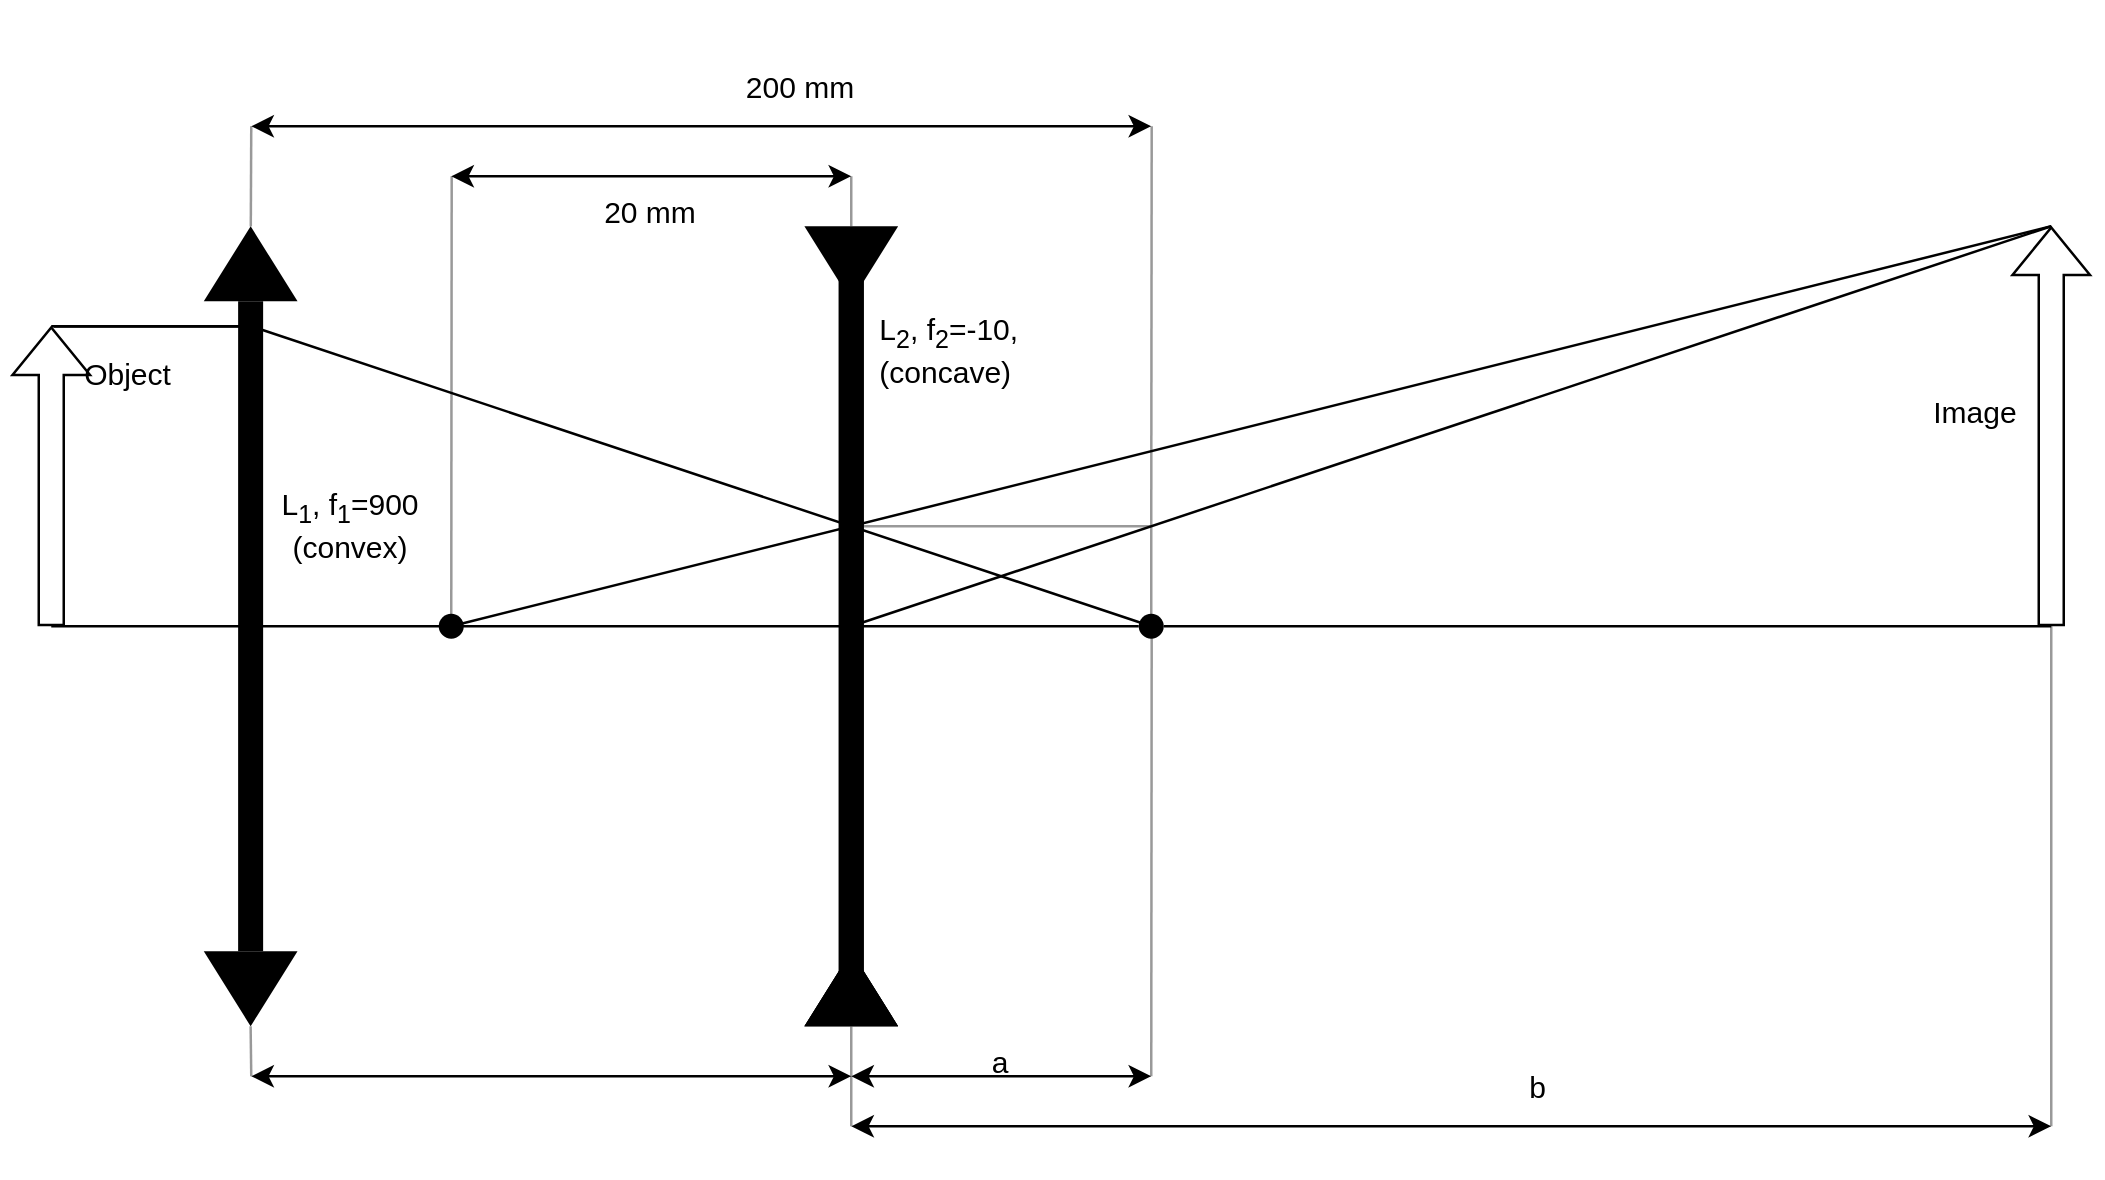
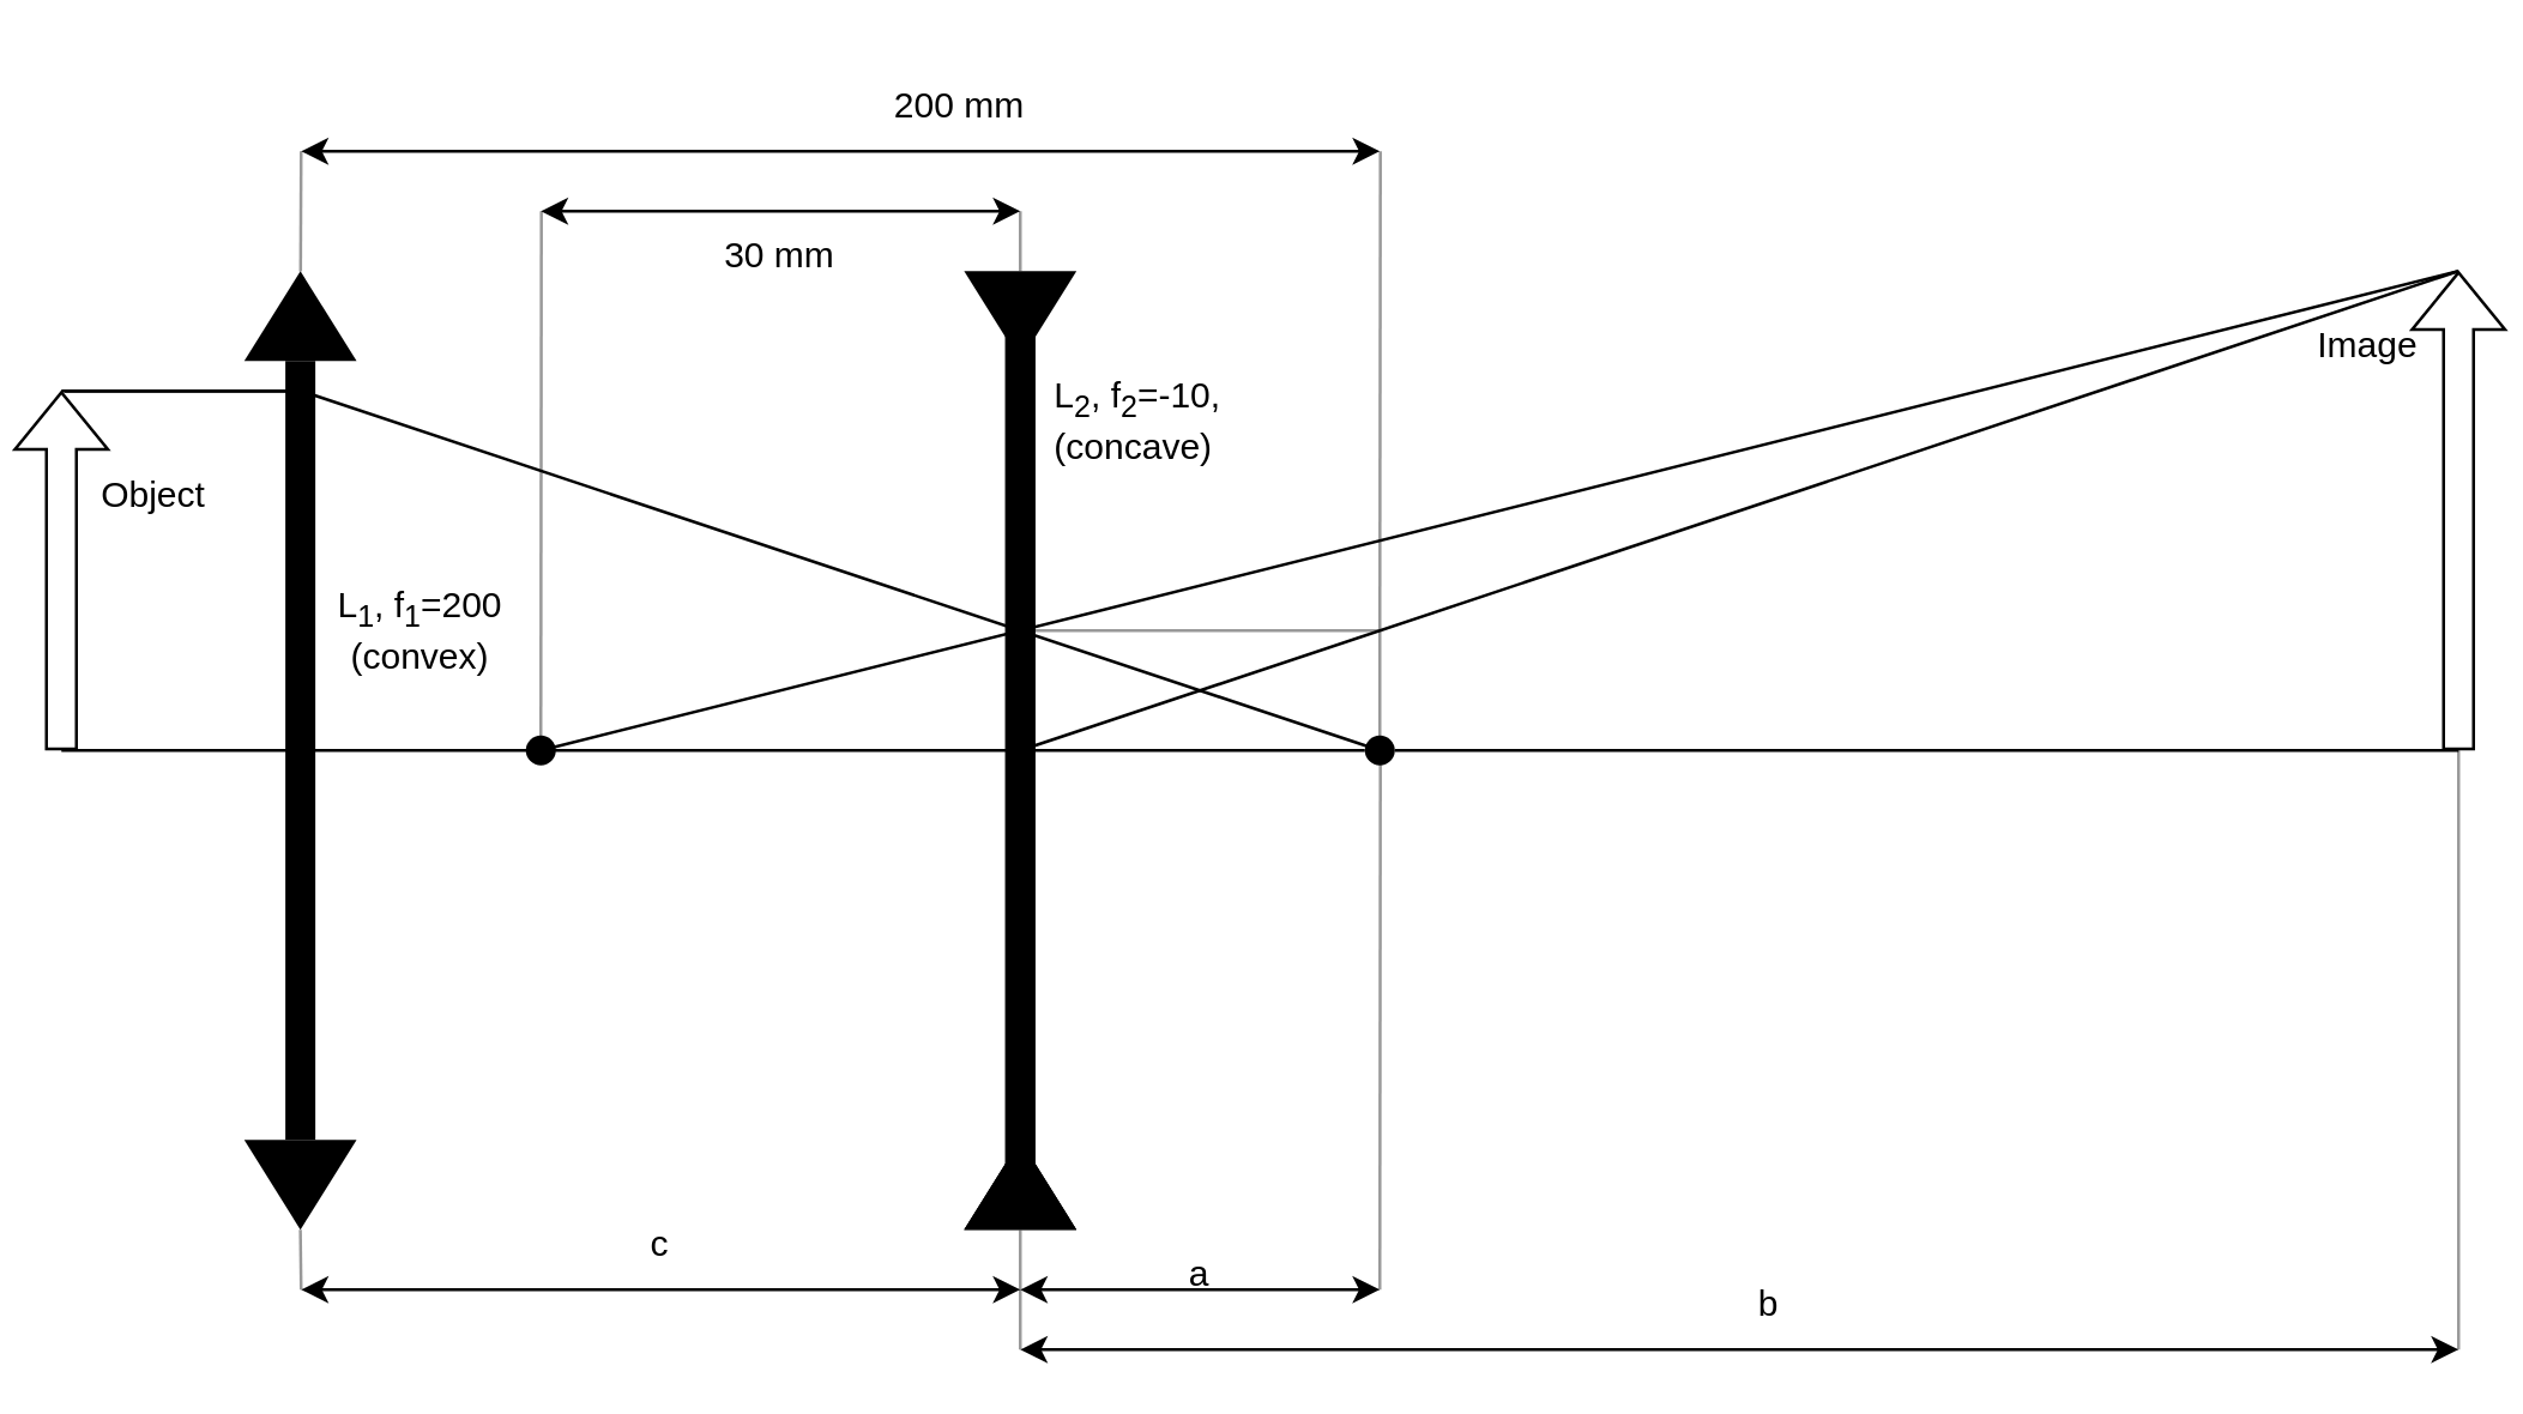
- <mxCell id="12" value="20 mm" style="text;html=1;strokeColor=none;fillColor=none;align=center;verticalAlign=middle;whiteSpace=wrap;rounded=0;" parent="1" vertex="1"><mxGeometry x="230" y="70" width="60" height="30" as="geometry" /></mxCell>
+ <mxCell id="12" value="30 mm" style="text;html=1;strokeColor=none;fillColor=none;align=center;verticalAlign=middle;whiteSpace=wrap;rounded=0;" parent="1" vertex="1"><mxGeometry x="230" y="70" width="60" height="30" as="geometry" /></mxCell>
- <mxCell id="46" value="&lt;div&gt;Object&lt;/div&gt;" style="text;html=1;strokeColor=none;fillColor=none;align=center;verticalAlign=middle;whiteSpace=wrap;rounded=0;" parent="1" vertex="1"><mxGeometry x="21" y="135" width="60" height="30" as="geometry" /></mxCell>
+ <mxCell id="46" value="&lt;div&gt;Object&lt;/div&gt;" style="text;html=1;strokeColor=none;fillColor=none;align=center;verticalAlign=middle;whiteSpace=wrap;rounded=0;" parent="1" vertex="1"><mxGeometry x="21" y="150" width="60" height="30" as="geometry" /></mxCell>
- <mxCell id="41" value="&lt;div&gt;Image&lt;/div&gt;" style="text;html=1;strokeColor=none;fillColor=none;align=center;verticalAlign=middle;whiteSpace=wrap;rounded=0;" parent="1" vertex="1"><mxGeometry x="760" y="150" width="60" height="30" as="geometry" /></mxCell>
+ <mxCell id="41" value="&lt;div&gt;Image&lt;/div&gt;" style="text;html=1;strokeColor=none;fillColor=none;align=center;verticalAlign=middle;whiteSpace=wrap;rounded=0;" parent="1" vertex="1"><mxGeometry x="760" y="100" width="60" height="30" as="geometry" /></mxCell>
- <mxCell id="9" value="&lt;div&gt;L&lt;sub&gt;1&lt;/sub&gt;,&amp;nbsp;&lt;span&gt;f&lt;/span&gt;&lt;sub&gt;1&lt;/sub&gt;&lt;span&gt;=900&lt;/span&gt;&lt;/div&gt;&lt;div&gt;&lt;span&gt;(convex)&lt;/span&gt;&lt;/div&gt;" style="text;html=1;strokeColor=none;fillColor=none;align=center;verticalAlign=middle;whiteSpace=wrap;rounded=0;" parent="1" vertex="1"><mxGeometry x="104.75" y="180" width="70" height="60" as="geometry" /></mxCell>
+ <mxCell id="9" value="&lt;div&gt;L&lt;sub&gt;1&lt;/sub&gt;,&amp;nbsp;&lt;span&gt;f&lt;/span&gt;&lt;sub&gt;1&lt;/sub&gt;&lt;span&gt;=200&lt;/span&gt;&lt;/div&gt;&lt;div&gt;&lt;span&gt;(convex)&lt;/span&gt;&lt;/div&gt;" style="text;html=1;strokeColor=none;fillColor=none;align=center;verticalAlign=middle;whiteSpace=wrap;rounded=0;" parent="1" vertex="1"><mxGeometry x="104.75" y="180" width="70" height="60" as="geometry" /></mxCell>
+ <mxCell id="39" value="c" style="text;html=1;strokeColor=none;fillColor=none;align=center;verticalAlign=middle;whiteSpace=wrap;rounded=0;" parent="1" vertex="1"><mxGeometry x="190" y="400" width="60" height="30" as="geometry" /></mxCell>
- <mxCell id="38" value="b" style="text;html=1;strokeColor=none;fillColor=none;align=center;verticalAlign=middle;whiteSpace=wrap;rounded=0;" parent="1" vertex="1"><mxGeometry x="585" y="420" width="60" height="30" as="geometry" /></mxCell>
+ <mxCell id="38" value="b" style="text;html=1;strokeColor=none;fillColor=none;align=center;verticalAlign=middle;whiteSpace=wrap;rounded=0;" parent="1" vertex="1"><mxGeometry x="560" y="420" width="60" height="30" as="geometry" /></mxCell>
